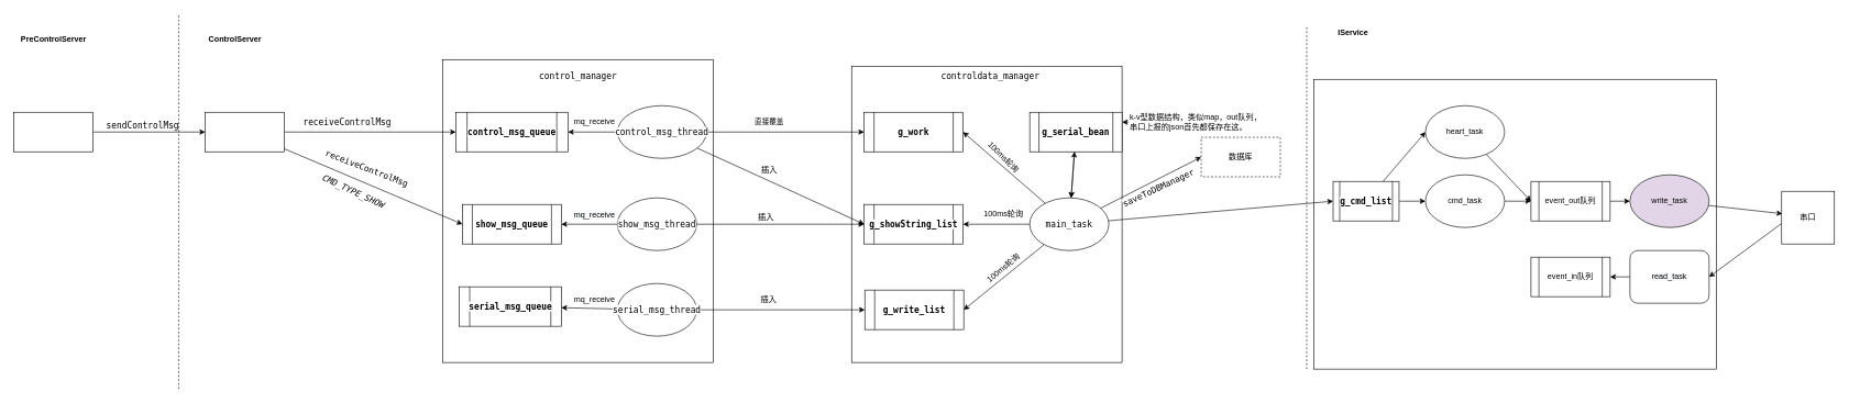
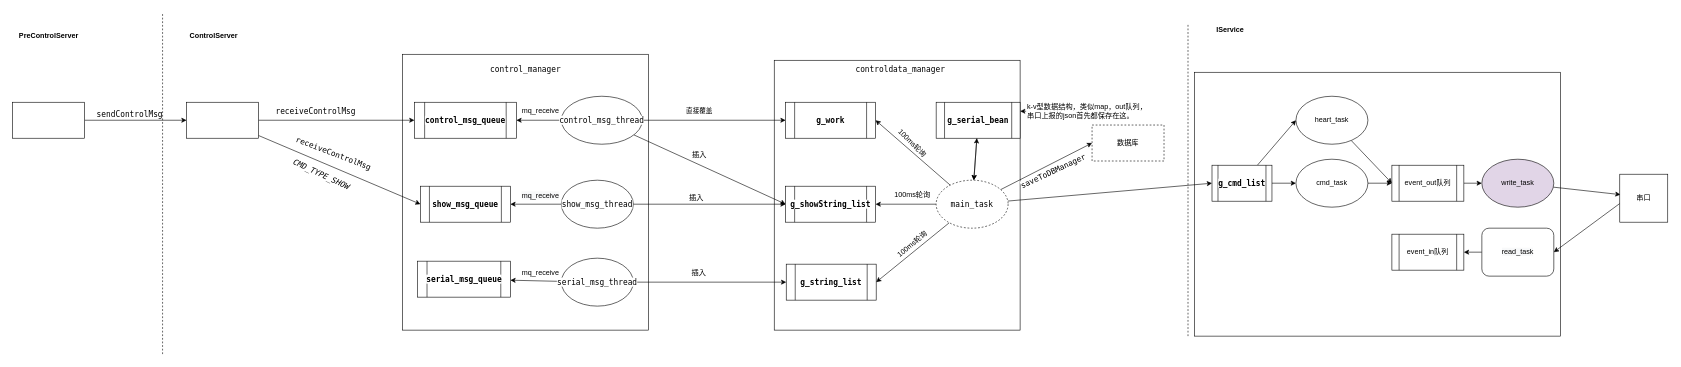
- <mxCell id="51" value="&lt;pre style=&quot;background-color: rgb(255 , 255 , 255) ; font-family: &amp;#34;jetbrains mono&amp;#34; , monospace ; font-size: 9.8pt&quot;&gt;main_task&lt;/pre&gt;" style="ellipse;whiteSpace=wrap;html=1;" parent="1" vertex="1"><mxGeometry x="1560" y="300" width="120" height="80" as="geometry" /></mxCell>
+ <mxCell id="51" value="&lt;pre style=&quot;background-color: rgb(255 , 255 , 255) ; font-family: &amp;#34;jetbrains mono&amp;#34; , monospace ; font-size: 9.8pt&quot;&gt;main_task&lt;/pre&gt;" style="ellipse;whiteSpace=wrap;html=1;dashed=1;" parent="1" vertex="1"><mxGeometry x="1560" y="300" width="120" height="80" as="geometry" /></mxCell>
- <mxCell id="40" value="&lt;pre style=&quot;background-color: rgb(255 , 255 , 255) ; font-family: &amp;#34;jetbrains mono&amp;#34; , monospace ; font-size: 9.8pt&quot;&gt;&lt;span style=&quot;font-weight: bold&quot;&gt;g_write_list&lt;/span&gt;&lt;/pre&gt;" style="shape=process;whiteSpace=wrap;html=1;backgroundOutline=1;" parent="1" vertex="1"><mxGeometry x="1310" y="440" width="150" height="60" as="geometry" /></mxCell>
+ <mxCell id="40" value="&lt;pre style=&quot;background-color: rgb(255 , 255 , 255) ; font-family: &amp;#34;jetbrains mono&amp;#34; , monospace ; font-size: 9.8pt&quot;&gt;&lt;span style=&quot;font-weight: bold&quot;&gt;g_string_list&lt;/span&gt;&lt;/pre&gt;" style="shape=process;whiteSpace=wrap;html=1;backgroundOutline=1;" parent="1" vertex="1"><mxGeometry x="1310" y="440" width="150" height="60" as="geometry" /></mxCell>
